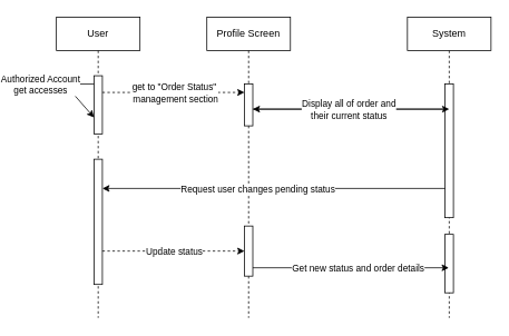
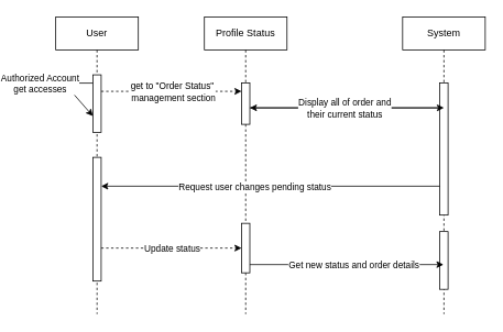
- <mxCell id="10" value="Profile Screen" style="shape=umlLifeline;perimeter=lifelinePerimeter;whiteSpace=wrap;html=1;container=0;dropTarget=0;collapsible=0;recursiveResize=0;outlineConnect=0;portConstraint=eastwest;newEdgeStyle={&quot;edgeStyle&quot;:&quot;elbowEdgeStyle&quot;,&quot;elbow&quot;:&quot;vertical&quot;,&quot;curved&quot;:0,&quot;rounded&quot;:0};" vertex="1" parent="1"><mxGeometry x="200" y="20" width="100" height="360" as="geometry" /></mxCell>
+ <mxCell id="10" value="Profile Status" style="shape=umlLifeline;perimeter=lifelinePerimeter;whiteSpace=wrap;html=1;container=0;dropTarget=0;collapsible=0;recursiveResize=0;outlineConnect=0;portConstraint=eastwest;newEdgeStyle={&quot;edgeStyle&quot;:&quot;elbowEdgeStyle&quot;,&quot;elbow&quot;:&quot;vertical&quot;,&quot;curved&quot;:0,&quot;rounded&quot;:0};" vertex="1" parent="1"><mxGeometry x="200" y="20" width="100" height="360" as="geometry" /></mxCell>
